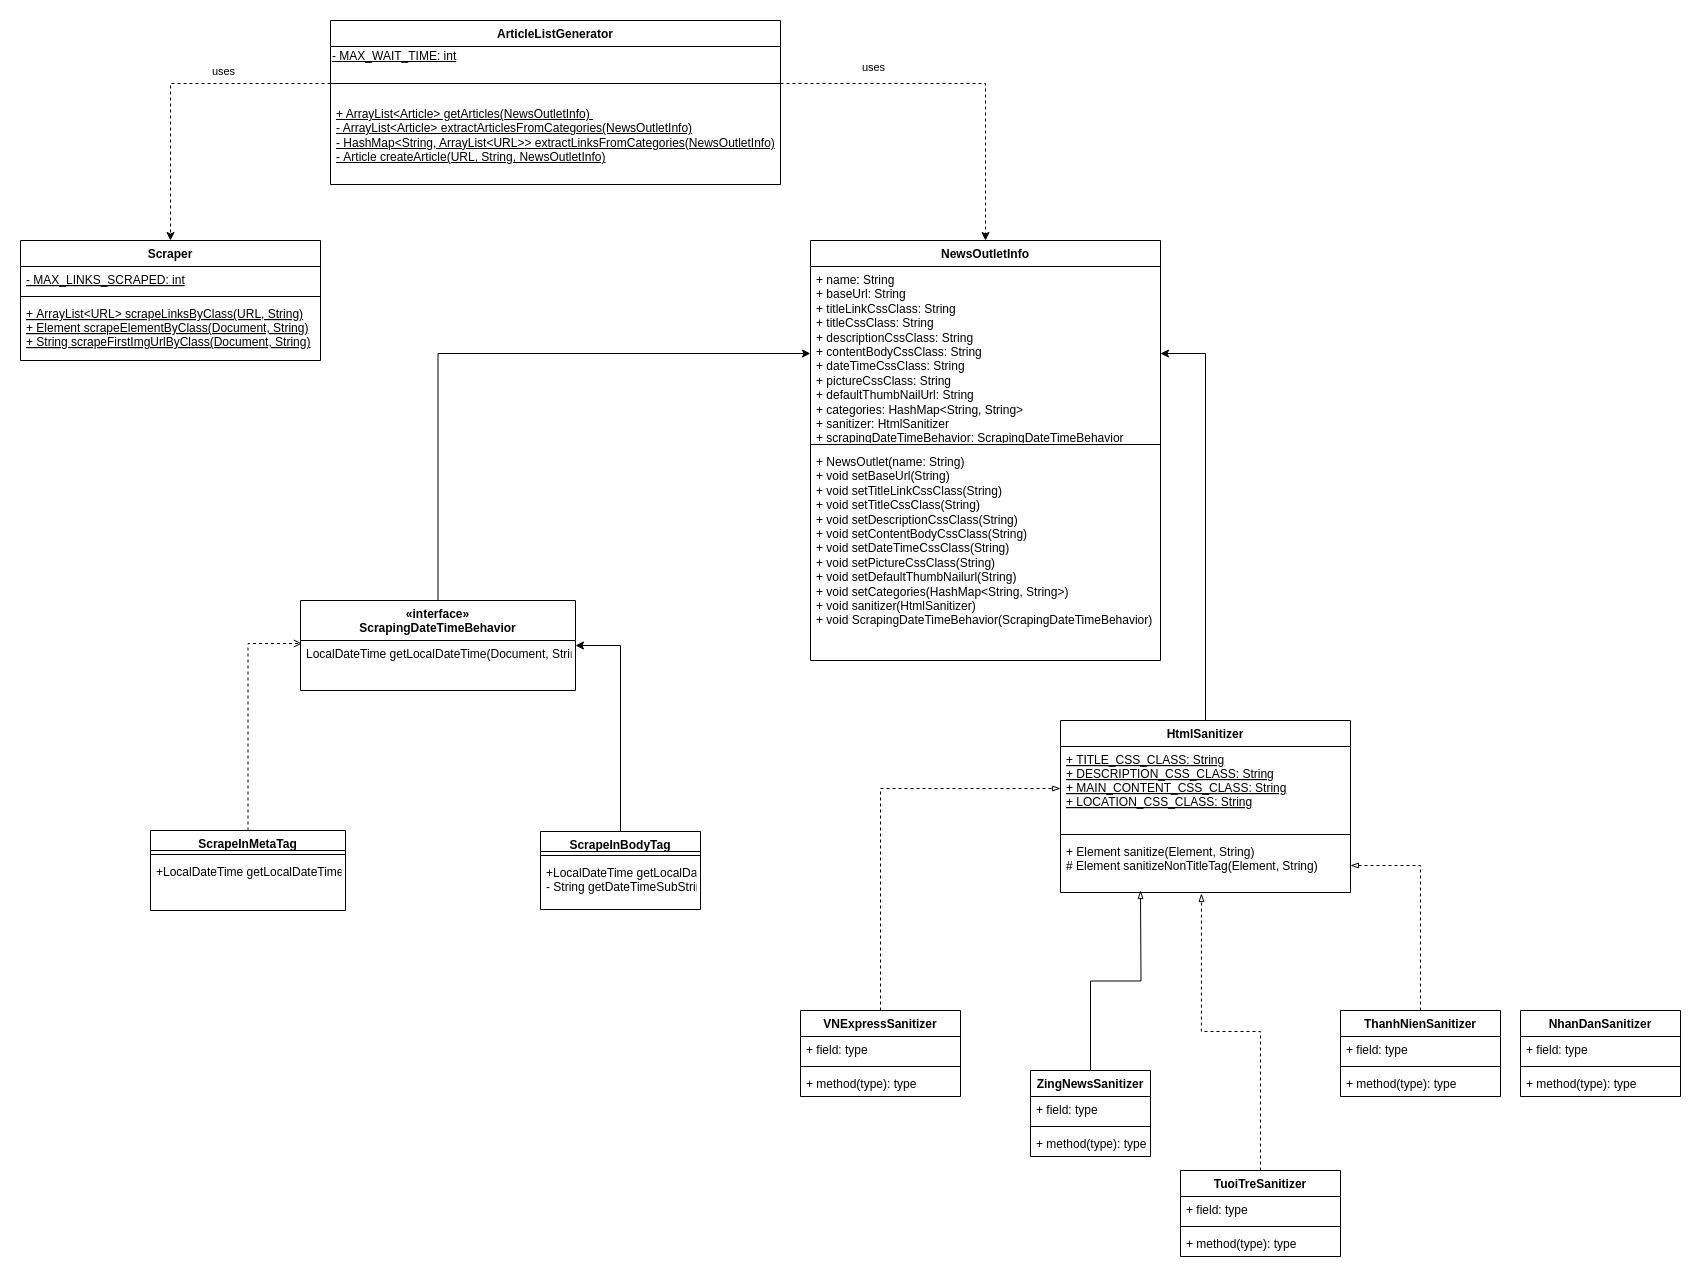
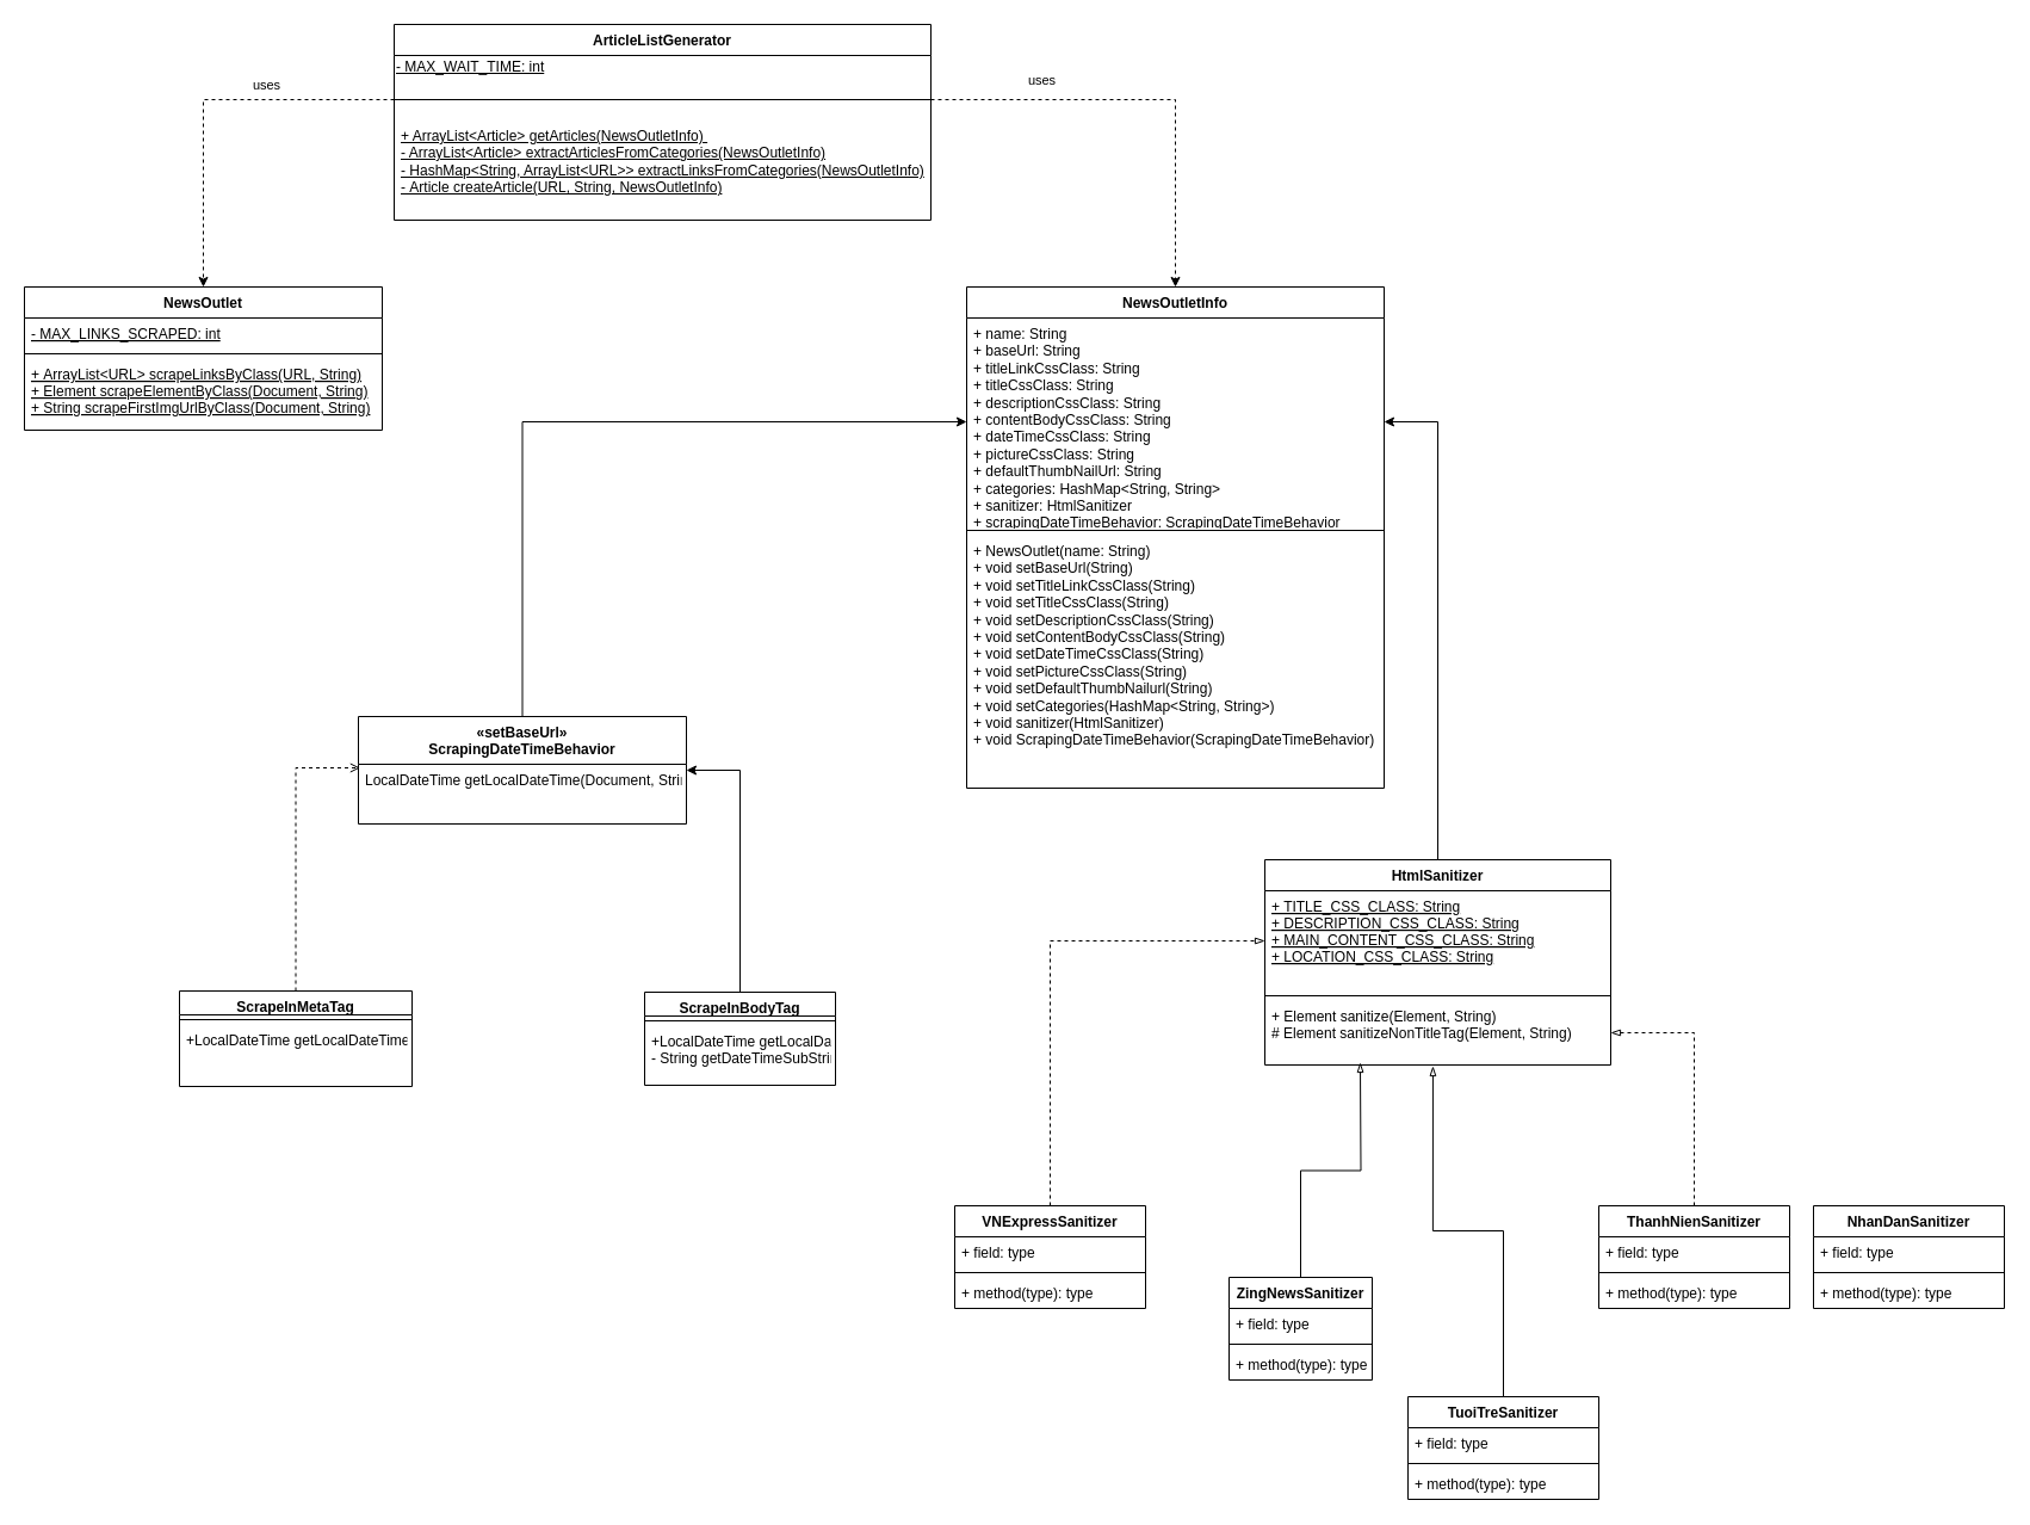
- <mxCell id="12" value="Scraper" style="swimlane;fontStyle=1;align=center;verticalAlign=top;childLayout=stackLayout;horizontal=1;startSize=26;horizontalStack=0;resizeParent=1;resizeParentMax=0;resizeLast=0;collapsible=1;marginBottom=0;" vertex="1" parent="1"><mxGeometry x="20" y="240" width="300" height="120" as="geometry"><mxRectangle x="190" y="270" width="80" height="26" as="alternateBounds" /></mxGeometry></mxCell>
+ <mxCell id="12" value="NewsOutlet" style="swimlane;fontStyle=1;align=center;verticalAlign=top;childLayout=stackLayout;horizontal=1;startSize=26;horizontalStack=0;resizeParent=1;resizeParentMax=0;resizeLast=0;collapsible=1;marginBottom=0;" vertex="1" parent="1"><mxGeometry x="20" y="240" width="300" height="120" as="geometry"><mxRectangle x="190" y="270" width="80" height="26" as="alternateBounds" /></mxGeometry></mxCell>
- <mxCell id="19" value="«interface»&#10;ScrapingDateTimeBehavior" style="swimlane;fontStyle=1;align=center;verticalAlign=top;childLayout=stackLayout;horizontal=1;startSize=40;horizontalStack=0;resizeParent=1;resizeParentMax=0;resizeLast=0;collapsible=1;marginBottom=0;" vertex="1" parent="1"><mxGeometry x="300" y="600" width="275" height="90" as="geometry" /></mxCell>
+ <mxCell id="19" value="«setBaseUrl»&#10;ScrapingDateTimeBehavior" style="swimlane;fontStyle=1;align=center;verticalAlign=top;childLayout=stackLayout;horizontal=1;startSize=40;horizontalStack=0;resizeParent=1;resizeParentMax=0;resizeLast=0;collapsible=1;marginBottom=0;" vertex="1" parent="1"><mxGeometry x="300" y="600" width="275" height="90" as="geometry" /></mxCell>
- <mxCell id="43" style="edgeStyle=orthogonalEdgeStyle;rounded=0;orthogonalLoop=1;jettySize=auto;html=1;entryX=0.486;entryY=1.019;entryDx=0;entryDy=0;entryPerimeter=0;endArrow=blockThin;endFill=0;dashed=1;" edge="1" parent="1" source="44" target="33"><mxGeometry relative="1" as="geometry" /></mxCell>
+ <mxCell id="43" style="edgeStyle=orthogonalEdgeStyle;rounded=0;orthogonalLoop=1;jettySize=auto;html=1;entryX=0.486;entryY=1.019;entryDx=0;entryDy=0;entryPerimeter=0;endArrow=blockThin;endFill=0;" edge="1" parent="1" source="44" target="33"><mxGeometry relative="1" as="geometry" /></mxCell>
